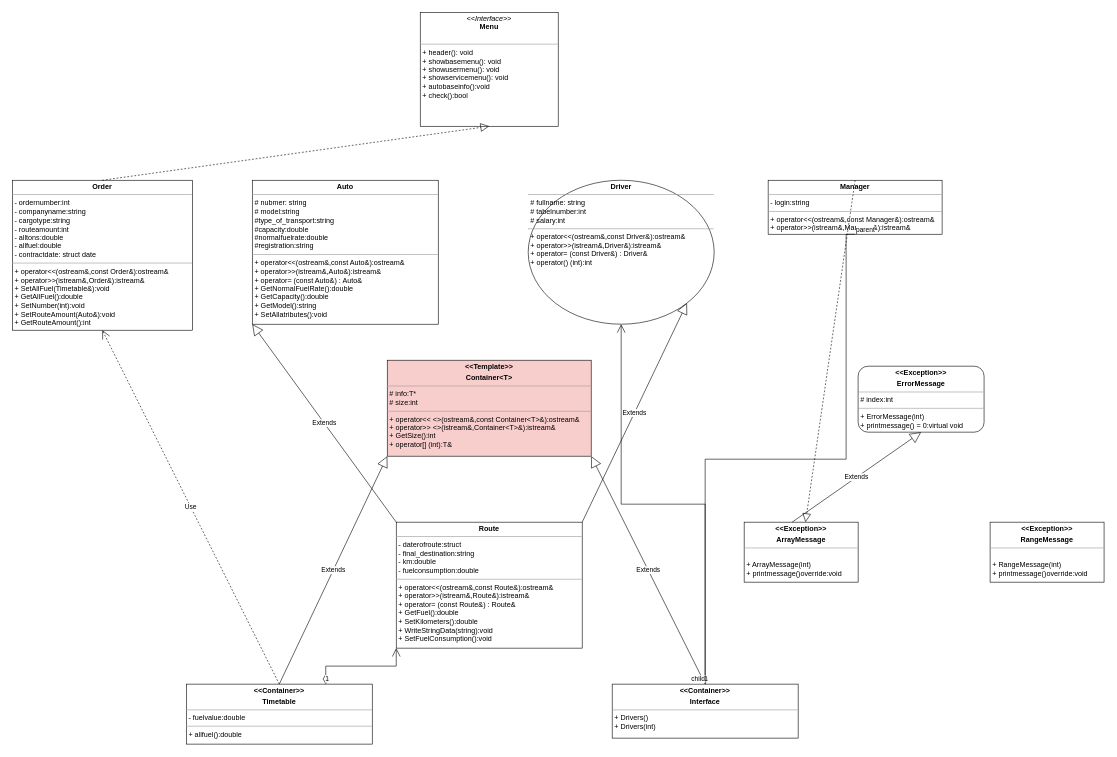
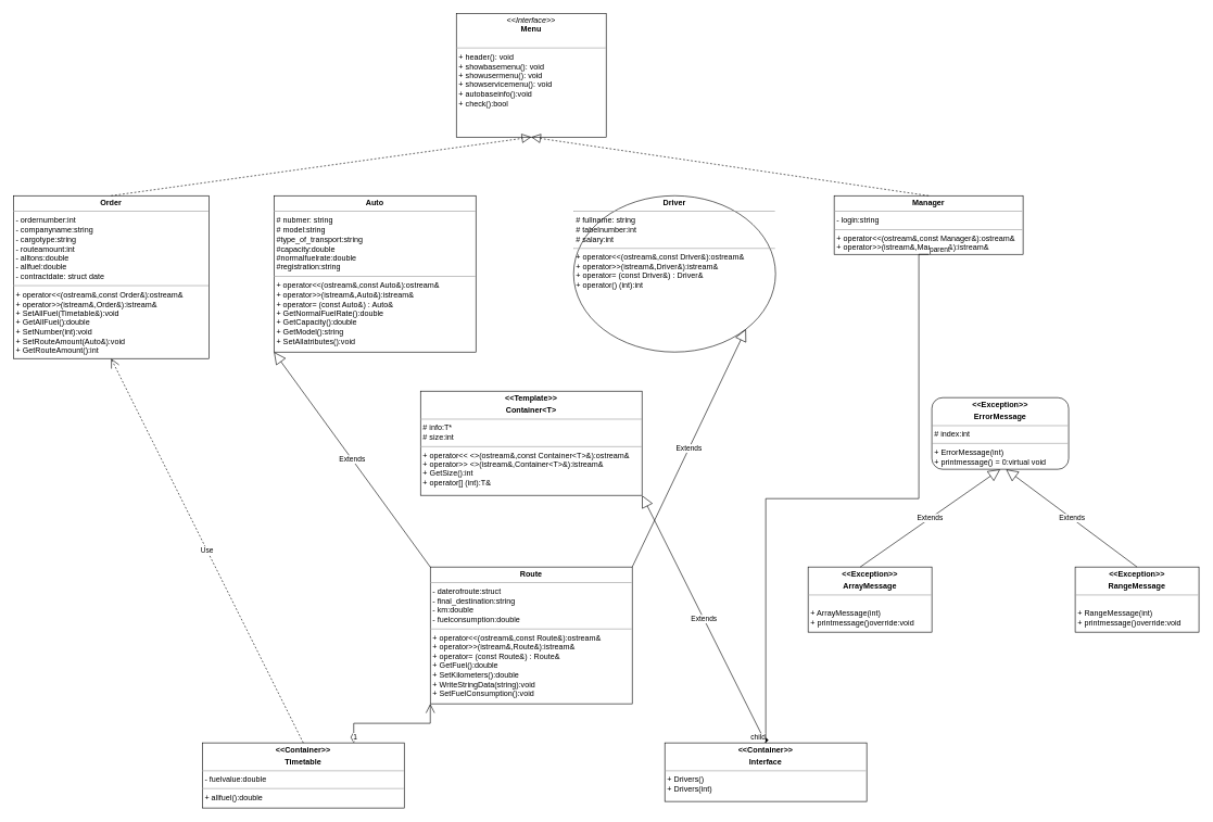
- <mxCell id="22" value="" style="endArrow=block;dashed=1;endFill=0;endSize=12;html=1;rounded=0;exitX=0.5;exitY=0;exitDx=0;exitDy=0;" edge="1" parent="1" source="4" target="3"><mxGeometry width="160" relative="1" as="geometry"><mxPoint x="1050" y="210" as="sourcePoint" /><mxPoint x="1210" y="210" as="targetPoint" /></mxGeometry></mxCell>
+ <mxCell id="22" value="" style="endArrow=block;dashed=1;endFill=0;endSize=12;html=1;rounded=0;entryX=0.5;entryY=1;entryDx=0;entryDy=0;exitX=0.5;exitY=0;exitDx=0;exitDy=0;" edge="1" parent="1" source="4" target="5"><mxGeometry width="160" relative="1" as="geometry"><mxPoint x="1050" y="210" as="sourcePoint" /><mxPoint x="1210" y="210" as="targetPoint" /></mxGeometry></mxCell>
- <mxCell id="10" value="&lt;p style=&quot;margin:0px;margin-top:4px;text-align:center;&quot;&gt;&lt;b&gt;&amp;lt;&amp;lt;Template&amp;gt;&amp;gt;&lt;/b&gt;&lt;/p&gt;&lt;p style=&quot;margin:0px;margin-top:4px;text-align:center;&quot;&gt;&lt;b&gt;Container&amp;lt;T&amp;gt;&lt;/b&gt;&lt;/p&gt;&lt;hr size=&quot;1&quot;&gt;&lt;p style=&quot;margin:0px;margin-left:4px;&quot;&gt;# info:T*&lt;/p&gt;&lt;p style=&quot;margin:0px;margin-left:4px;&quot;&gt;# size:int&amp;nbsp;&lt;/p&gt;&lt;hr size=&quot;1&quot;&gt;&lt;p style=&quot;margin:0px;margin-left:4px;&quot;&gt;+ operator&amp;lt;&amp;lt; &amp;lt;&amp;gt;(ostream&amp;amp;,const Container&amp;lt;T&amp;gt;&amp;amp;):ostream&amp;amp;&lt;/p&gt;&lt;p style=&quot;margin:0px;margin-left:4px;&quot;&gt;+ operator&amp;gt;&amp;gt; &amp;lt;&amp;gt;(istream&amp;amp;,Container&amp;lt;T&amp;gt;&amp;amp;):istream&amp;amp;&lt;/p&gt;&lt;p style=&quot;margin:0px;margin-left:4px;&quot;&gt;+ GetSize():int&lt;/p&gt;&lt;p style=&quot;margin:0px;margin-left:4px;&quot;&gt;+ operator[] (int):T&amp;amp;&lt;/p&gt;" style="verticalAlign=top;align=left;overflow=fill;fontSize=12;fontFamily=Helvetica;html=1;fillColor=#f8cecc;" vertex="1" parent="1"><mxGeometry x="645" y="600" width="340" height="160" as="geometry" /></mxCell>
+ <mxCell id="10" value="&lt;p style=&quot;margin:0px;margin-top:4px;text-align:center;&quot;&gt;&lt;b&gt;&amp;lt;&amp;lt;Template&amp;gt;&amp;gt;&lt;/b&gt;&lt;/p&gt;&lt;p style=&quot;margin:0px;margin-top:4px;text-align:center;&quot;&gt;&lt;b&gt;Container&amp;lt;T&amp;gt;&lt;/b&gt;&lt;/p&gt;&lt;hr size=&quot;1&quot;&gt;&lt;p style=&quot;margin:0px;margin-left:4px;&quot;&gt;# info:T*&lt;/p&gt;&lt;p style=&quot;margin:0px;margin-left:4px;&quot;&gt;# size:int&amp;nbsp;&lt;/p&gt;&lt;hr size=&quot;1&quot;&gt;&lt;p style=&quot;margin:0px;margin-left:4px;&quot;&gt;+ operator&amp;lt;&amp;lt; &amp;lt;&amp;gt;(ostream&amp;amp;,const Container&amp;lt;T&amp;gt;&amp;amp;):ostream&amp;amp;&lt;/p&gt;&lt;p style=&quot;margin:0px;margin-left:4px;&quot;&gt;+ operator&amp;gt;&amp;gt; &amp;lt;&amp;gt;(istream&amp;amp;,Container&amp;lt;T&amp;gt;&amp;amp;):istream&amp;amp;&lt;/p&gt;&lt;p style=&quot;margin:0px;margin-left:4px;&quot;&gt;+ GetSize():int&lt;/p&gt;&lt;p style=&quot;margin:0px;margin-left:4px;&quot;&gt;+ operator[] (int):T&amp;amp;&lt;/p&gt;" style="verticalAlign=top;align=left;overflow=fill;fontSize=12;fontFamily=Helvetica;html=1;" vertex="1" parent="1"><mxGeometry x="645" y="600" width="340" height="160" as="geometry" /></mxCell>
- <mxCell id="21" value="1" style="endArrow=open;html=1;endSize=12;startArrow=diamondThin;startSize=14;startFill=0;edgeStyle=orthogonalEdgeStyle;align=left;verticalAlign=bottom;rounded=0;entryX=0.5;entryY=1;entryDx=0;entryDy=0;exitX=0.5;exitY=0;exitDx=0;exitDy=0;" edge="1" parent="1" source="12" target="8"><mxGeometry x="-1" y="3" relative="1" as="geometry"><mxPoint x="1080" y="910" as="sourcePoint" /><mxPoint x="1240" y="910" as="targetPoint" /></mxGeometry></mxCell>
+ <mxCell id="19" value="Extends" style="endArrow=block;endSize=16;endFill=0;html=1;rounded=0;entryX=0.542;entryY=1.001;entryDx=0;entryDy=0;exitX=0.5;exitY=0;exitDx=0;exitDy=0;entryPerimeter=0;" edge="1" parent="1" source="13" target="2"><mxGeometry width="160" relative="1" as="geometry"><mxPoint x="1730" y="990" as="sourcePoint" /><mxPoint x="1490" y="660" as="targetPoint" /></mxGeometry></mxCell>
- <mxCell id="16" value="Extends" style="endArrow=block;endSize=16;endFill=0;html=1;rounded=0;entryX=0;entryY=1;entryDx=0;entryDy=0;exitX=0.5;exitY=0;exitDx=0;exitDy=0;" edge="1" parent="1" source="11" target="10"><mxGeometry width="160" relative="1" as="geometry"><mxPoint x="530" y="1115" as="sourcePoint" /><mxPoint x="290" y="785" as="targetPoint" /></mxGeometry></mxCell>
- <mxCell id="25" value="" style="endArrow=none;html=1;edgeStyle=orthogonalEdgeStyle;rounded=0;exitX=0.5;exitY=1;exitDx=0;exitDy=0;entryX=0.5;entryY=0;entryDx=0;entryDy=0;" edge="1" parent="1" source="4" target="12"><mxGeometry relative="1" as="geometry"><mxPoint x="1070" y="1000" as="sourcePoint" /><mxPoint x="1230" y="1000" as="targetPoint" /><Array as="points"><mxPoint x="1410" y="390" /><mxPoint x="1410" y="765" /><mxPoint x="1175" y="765" /></Array></mxGeometry></mxCell>
+ <mxCell id="25" value="" style="endArrow=diamond;html=1;edgeStyle=orthogonalEdgeStyle;rounded=0;exitX=0.5;exitY=1;exitDx=0;exitDy=0;entryX=0.5;entryY=0;entryDx=0;entryDy=0;" edge="1" parent="1" source="4" target="12"><mxGeometry relative="1" as="geometry"><mxPoint x="1070" y="1000" as="sourcePoint" /><mxPoint x="1230" y="1000" as="targetPoint" /><Array as="points"><mxPoint x="1410" y="390" /><mxPoint x="1410" y="765" /><mxPoint x="1175" y="765" /></Array></mxGeometry></mxCell>
